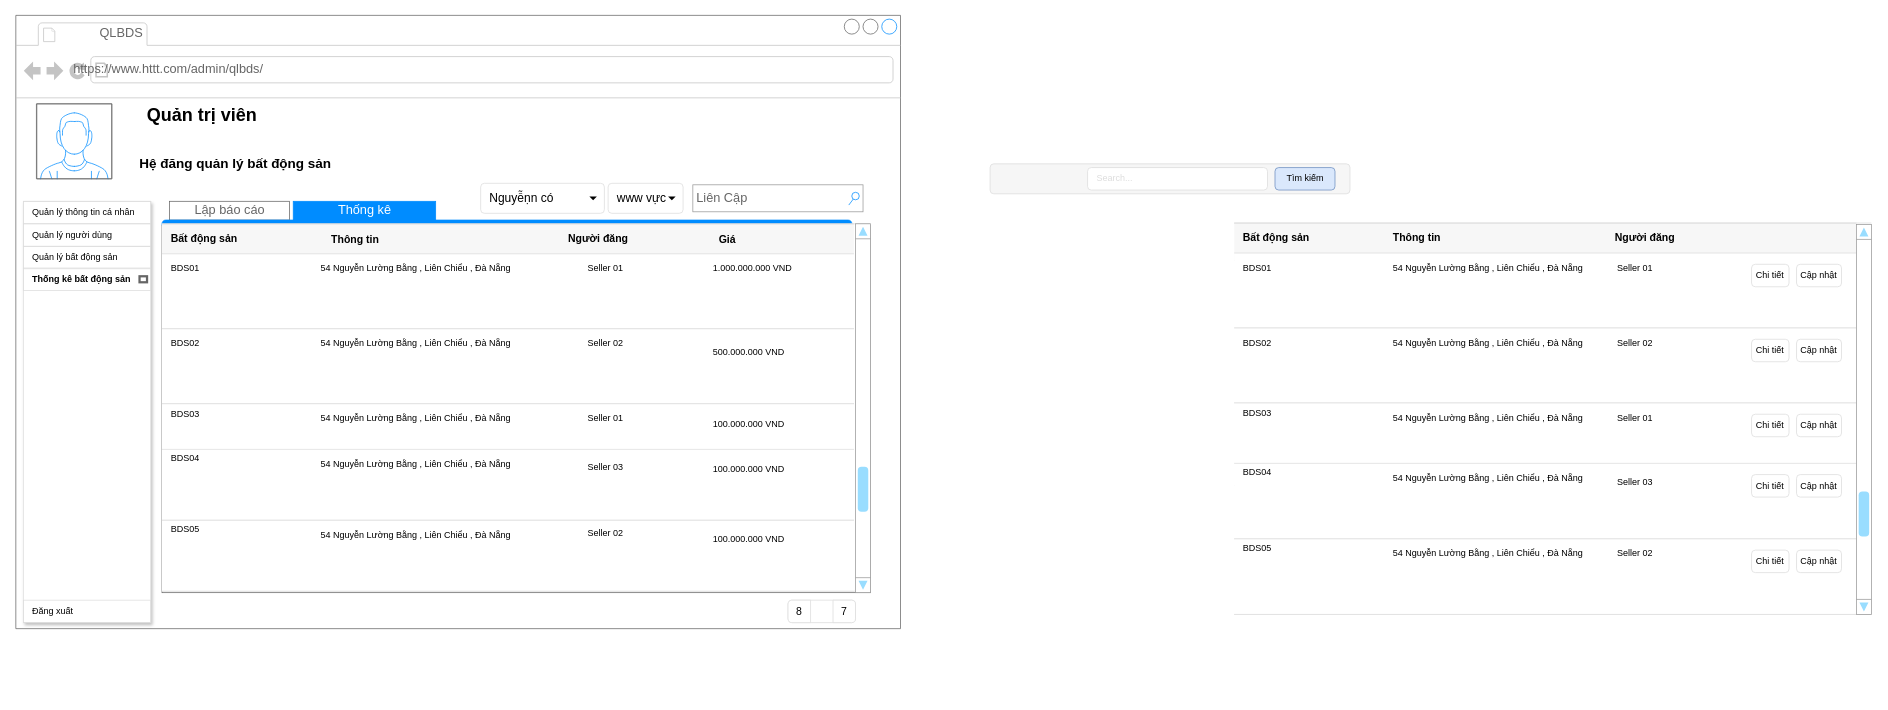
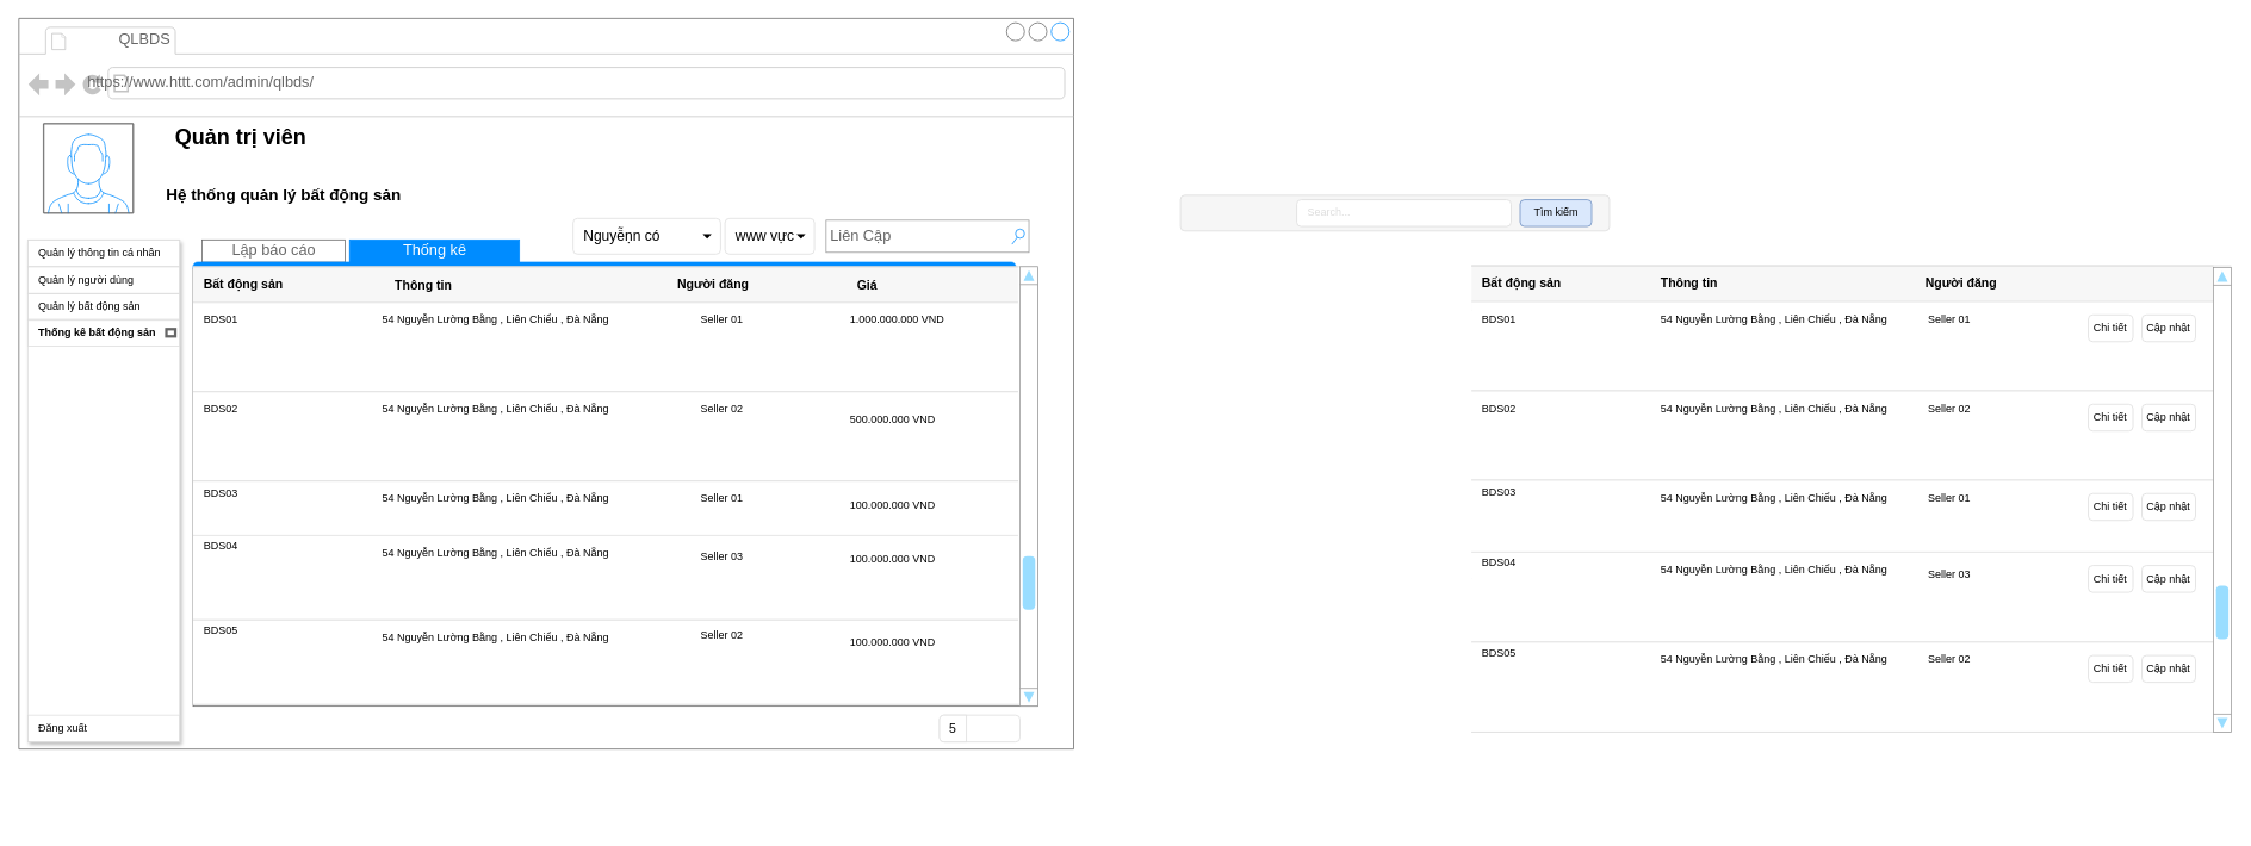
- <mxCell id="88" value="&lt;b&gt;&lt;font style=&quot;font-size: 18px&quot;&gt;Hệ đăng quản lý bất động sản&lt;/font&gt;&lt;/b&gt;" style="html=1;shadow=0;dashed=0;shape=mxgraph.bootstrap.rect;strokeColor=none;fillColor=none;fontSize=12;align=left;spacingLeft=10;" parent="2" vertex="1"><mxGeometry x="153" y="172" width="362" height="52" as="geometry" /></mxCell>
+ <mxCell id="88" value="&lt;b&gt;&lt;font style=&quot;font-size: 18px&quot;&gt;Hệ thống quản lý bất động sản&lt;/font&gt;&lt;/b&gt;" style="html=1;shadow=0;dashed=0;shape=mxgraph.bootstrap.rect;strokeColor=none;fillColor=none;fontSize=12;align=left;spacingLeft=10;" parent="2" vertex="1"><mxGeometry x="153" y="172" width="362" height="52" as="geometry" /></mxCell>
- <mxCell id="90" value="8" style="strokeColor=inherit;fillColor=inherit;gradientColor=inherit;html=1;shadow=0;dashed=0;shape=mxgraph.bootstrap.leftButton;rSize=5;perimeter=none;fontSize=14;whiteSpace=wrap;" parent="89" vertex="1"><mxGeometry width="30" height="30" as="geometry" /></mxCell>
+ <mxCell id="90" value="5" style="strokeColor=inherit;fillColor=inherit;gradientColor=inherit;html=1;shadow=0;dashed=0;shape=mxgraph.bootstrap.leftButton;rSize=5;perimeter=none;fontSize=14;whiteSpace=wrap;" parent="89" vertex="1"><mxGeometry width="30" height="30" as="geometry" /></mxCell>
- <mxCell id="91" value="7" style="strokeColor=inherit;fillColor=inherit;gradientColor=inherit;html=1;shadow=0;dashed=0;shape=mxgraph.bootstrap.rightButton;rSize=5;perimeter=none;fontSize=14;whiteSpace=wrap;" parent="89" vertex="1"><mxGeometry x="60" width="30" height="30" as="geometry" /></mxCell>
